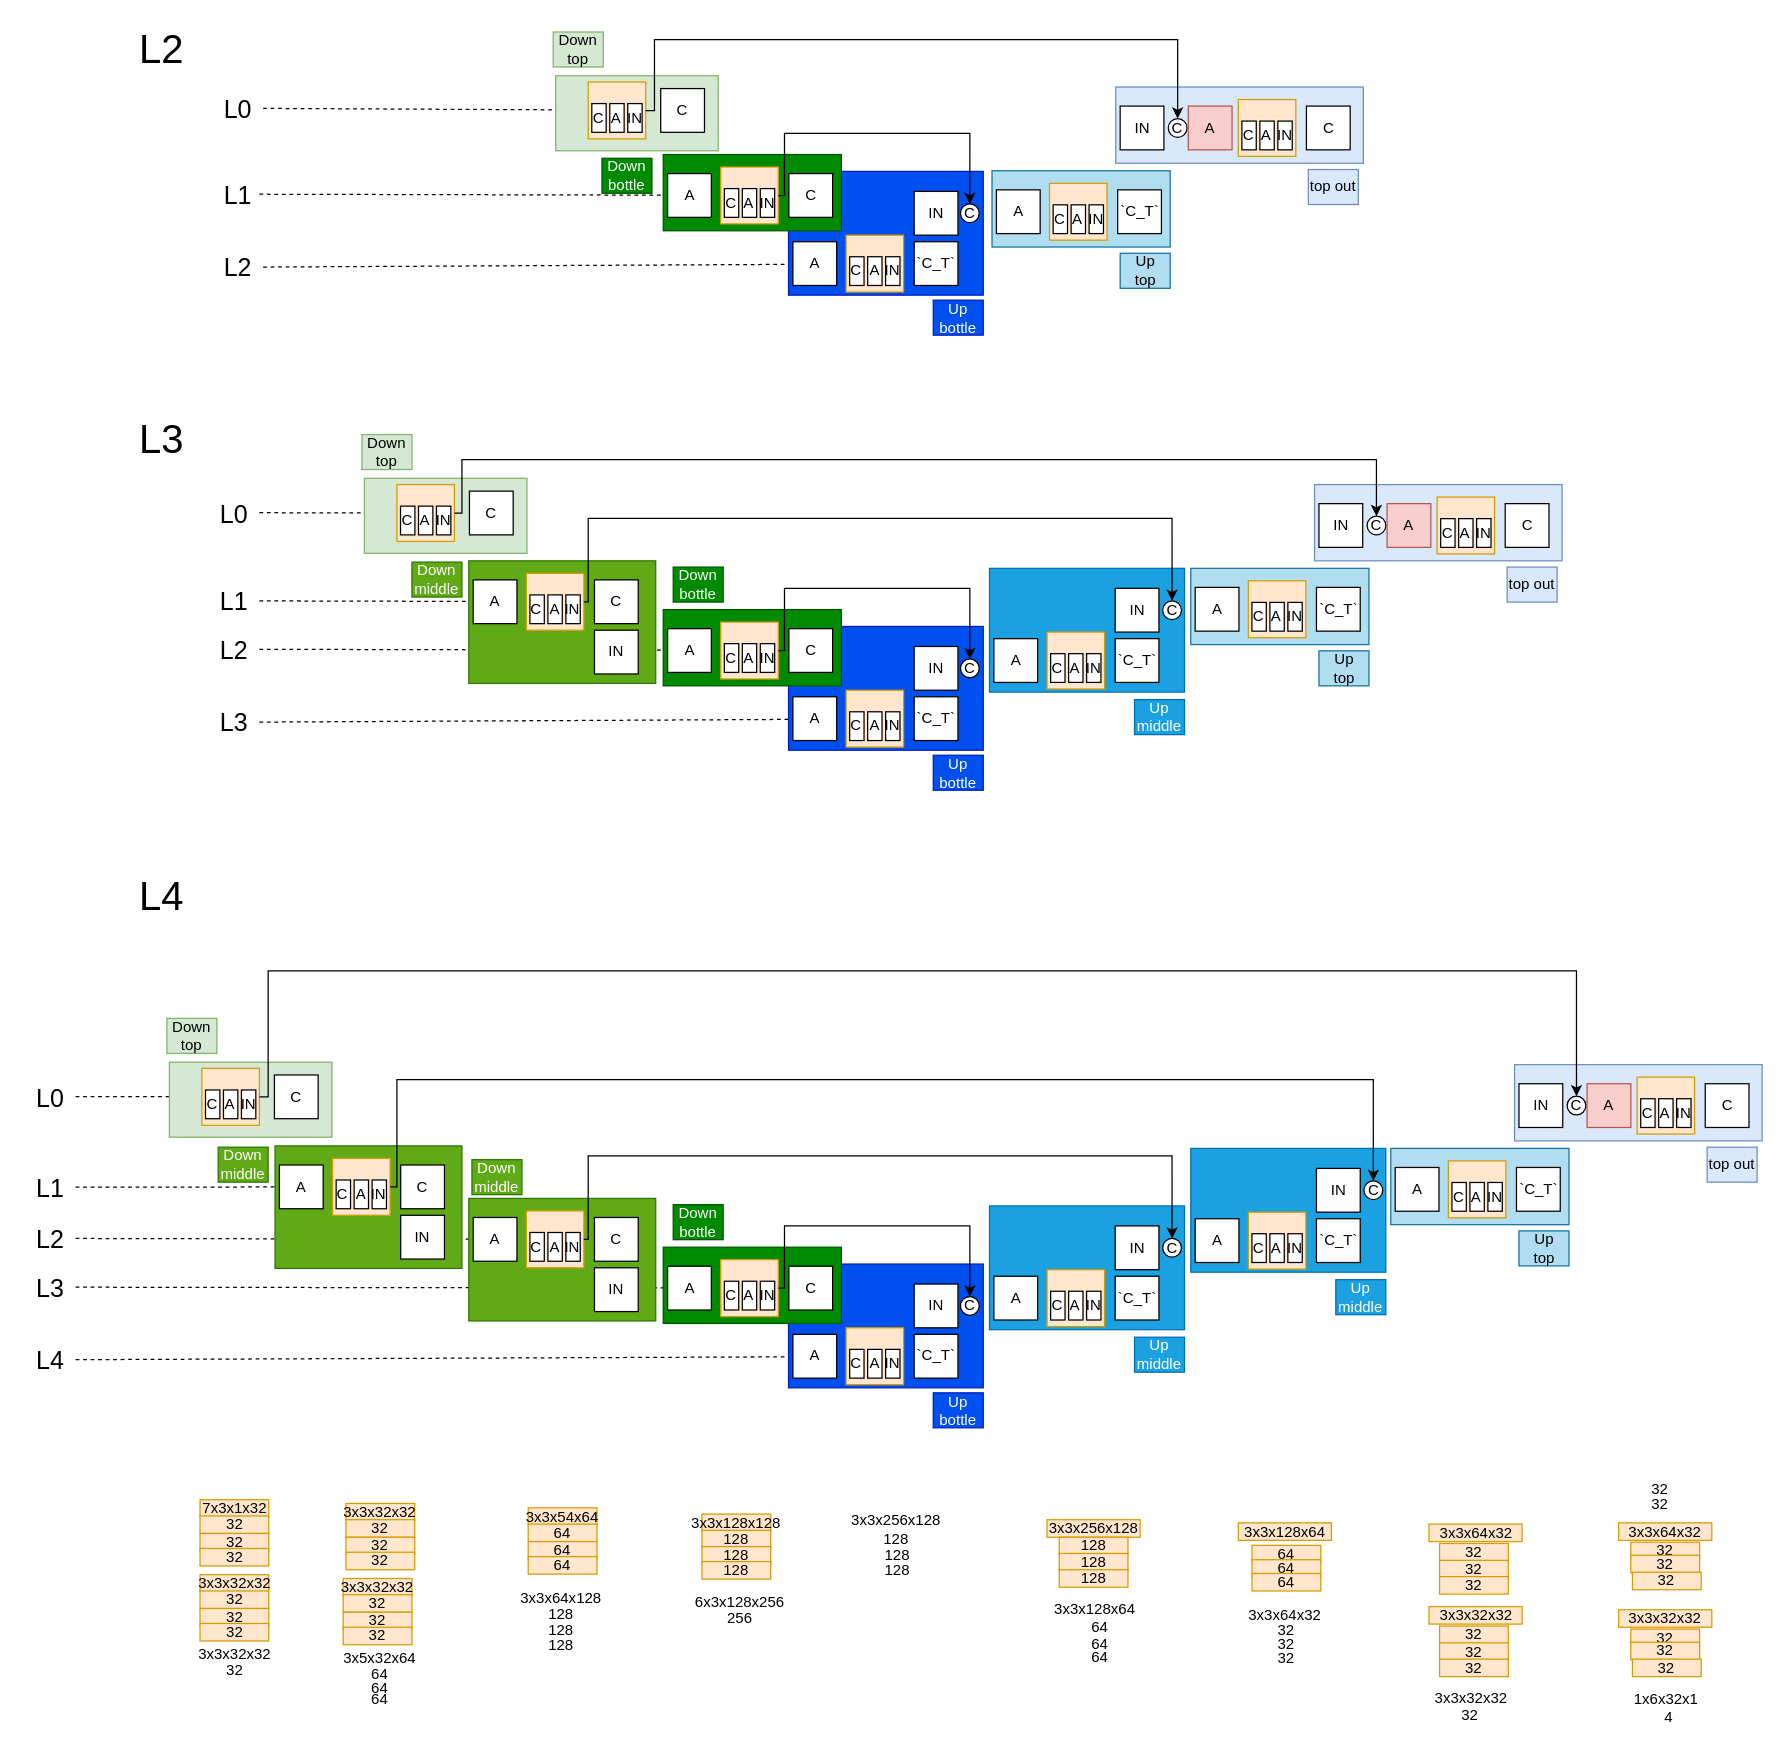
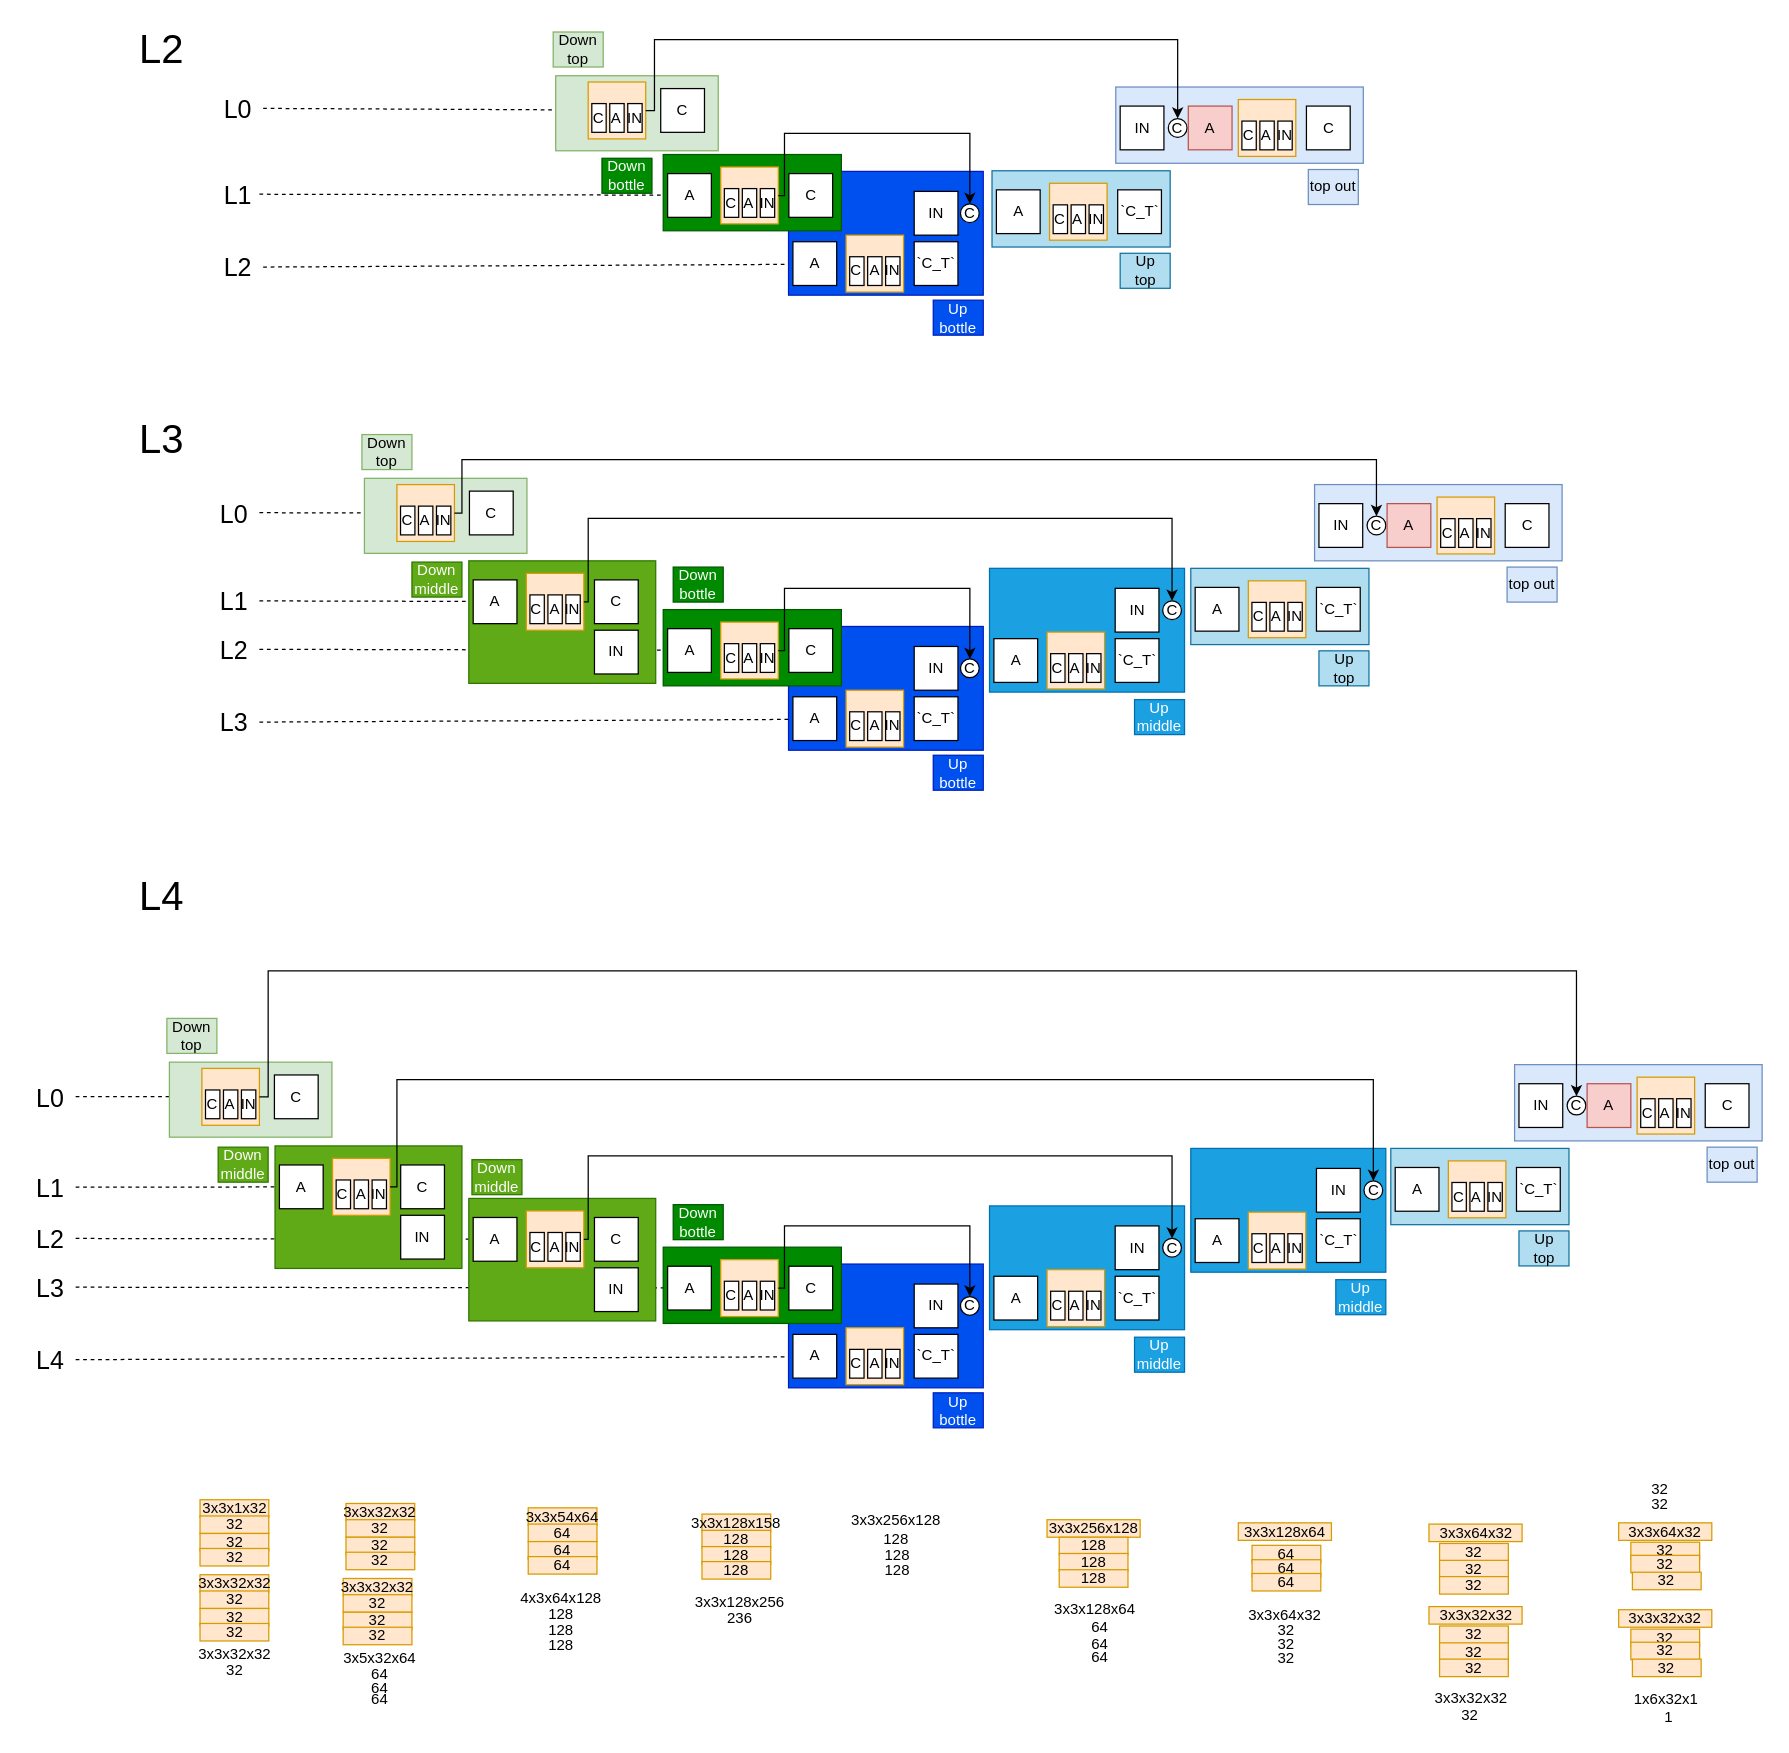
- <mxCell id="76" value="7x3x1x32" style="text;html=1;strokeColor=#d79b00;fillColor=#ffe6cc;align=center;verticalAlign=middle;whiteSpace=wrap;rounded=0;fontSize=12;" vertex="1" parent="1"><mxGeometry x="159.5" y="1199" width="55" height="14" as="geometry" /></mxCell>
+ <mxCell id="76" value="3x3x1x32" style="text;html=1;strokeColor=#d79b00;fillColor=#ffe6cc;align=center;verticalAlign=middle;whiteSpace=wrap;rounded=0;fontSize=12;" vertex="1" parent="1"><mxGeometry x="159.5" y="1199" width="55" height="14" as="geometry" /></mxCell>
- <mxCell id="104" value="3x3x128x128" style="text;html=1;strokeColor=#d79b00;fillColor=#ffe6cc;align=center;verticalAlign=middle;whiteSpace=wrap;rounded=0;fontSize=12;" vertex="1" parent="1"><mxGeometry x="561" y="1210.5" width="55" height="14" as="geometry" /></mxCell>
+ <mxCell id="104" value="3x3x128x158" style="text;html=1;strokeColor=#d79b00;fillColor=#ffe6cc;align=center;verticalAlign=middle;whiteSpace=wrap;rounded=0;fontSize=12;" vertex="1" parent="1"><mxGeometry x="561" y="1210.5" width="55" height="14" as="geometry" /></mxCell>
- <mxCell id="100" value="3x3x64x128" style="text;html=1;strokeColor=none;fillColor=none;align=center;verticalAlign=middle;whiteSpace=wrap;rounded=0;fontSize=12;" vertex="1" parent="1"><mxGeometry x="421" y="1270.5" width="55" height="14" as="geometry" /></mxCell>
+ <mxCell id="100" value="4x3x64x128" style="text;html=1;strokeColor=none;fillColor=none;align=center;verticalAlign=middle;whiteSpace=wrap;rounded=0;fontSize=12;" vertex="1" parent="1"><mxGeometry x="421" y="1270.5" width="55" height="14" as="geometry" /></mxCell>
- <mxCell id="108" value="6x3x128x256" style="text;html=1;strokeColor=none;fillColor=none;align=center;verticalAlign=middle;whiteSpace=wrap;rounded=0;fontSize=12;" vertex="1" parent="1"><mxGeometry x="564" y="1274" width="55" height="14" as="geometry" /></mxCell>
+ <mxCell id="108" value="3x3x128x256" style="text;html=1;strokeColor=none;fillColor=none;align=center;verticalAlign=middle;whiteSpace=wrap;rounded=0;fontSize=12;" vertex="1" parent="1"><mxGeometry x="564" y="1274" width="55" height="14" as="geometry" /></mxCell>
- <mxCell id="109" value="256" style="text;html=1;strokeColor=none;fillColor=none;align=center;verticalAlign=middle;whiteSpace=wrap;rounded=0;fontSize=12;" vertex="1" parent="1"><mxGeometry x="564" y="1287" width="55" height="14" as="geometry" /></mxCell>
+ <mxCell id="109" value="236" style="text;html=1;strokeColor=none;fillColor=none;align=center;verticalAlign=middle;whiteSpace=wrap;rounded=0;fontSize=12;" vertex="1" parent="1"><mxGeometry x="564" y="1287" width="55" height="14" as="geometry" /></mxCell>
- <mxCell id="151" value="4" style="text;html=1;strokeColor=none;fillColor=none;align=center;verticalAlign=middle;whiteSpace=wrap;rounded=0;fontSize=12;" vertex="1" parent="1"><mxGeometry x="1307.25" y="1366" width="55" height="14" as="geometry" /></mxCell>
+ <mxCell id="151" value="1" style="text;html=1;strokeColor=none;fillColor=none;align=center;verticalAlign=middle;whiteSpace=wrap;rounded=0;fontSize=12;" vertex="1" parent="1"><mxGeometry x="1307.25" y="1366" width="55" height="14" as="geometry" /></mxCell>
